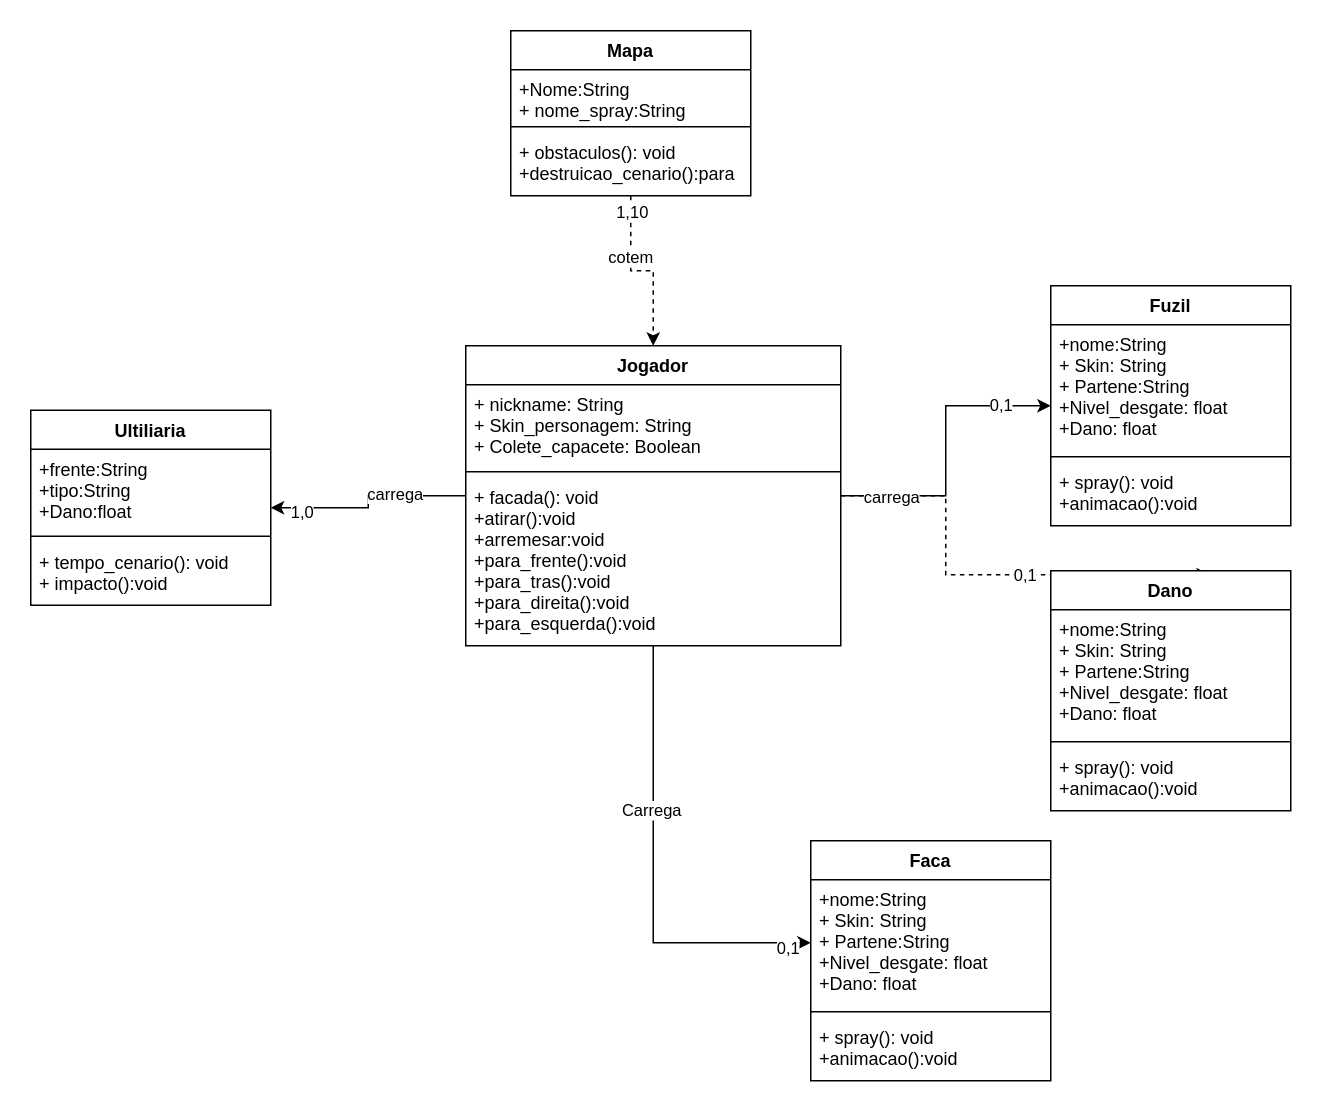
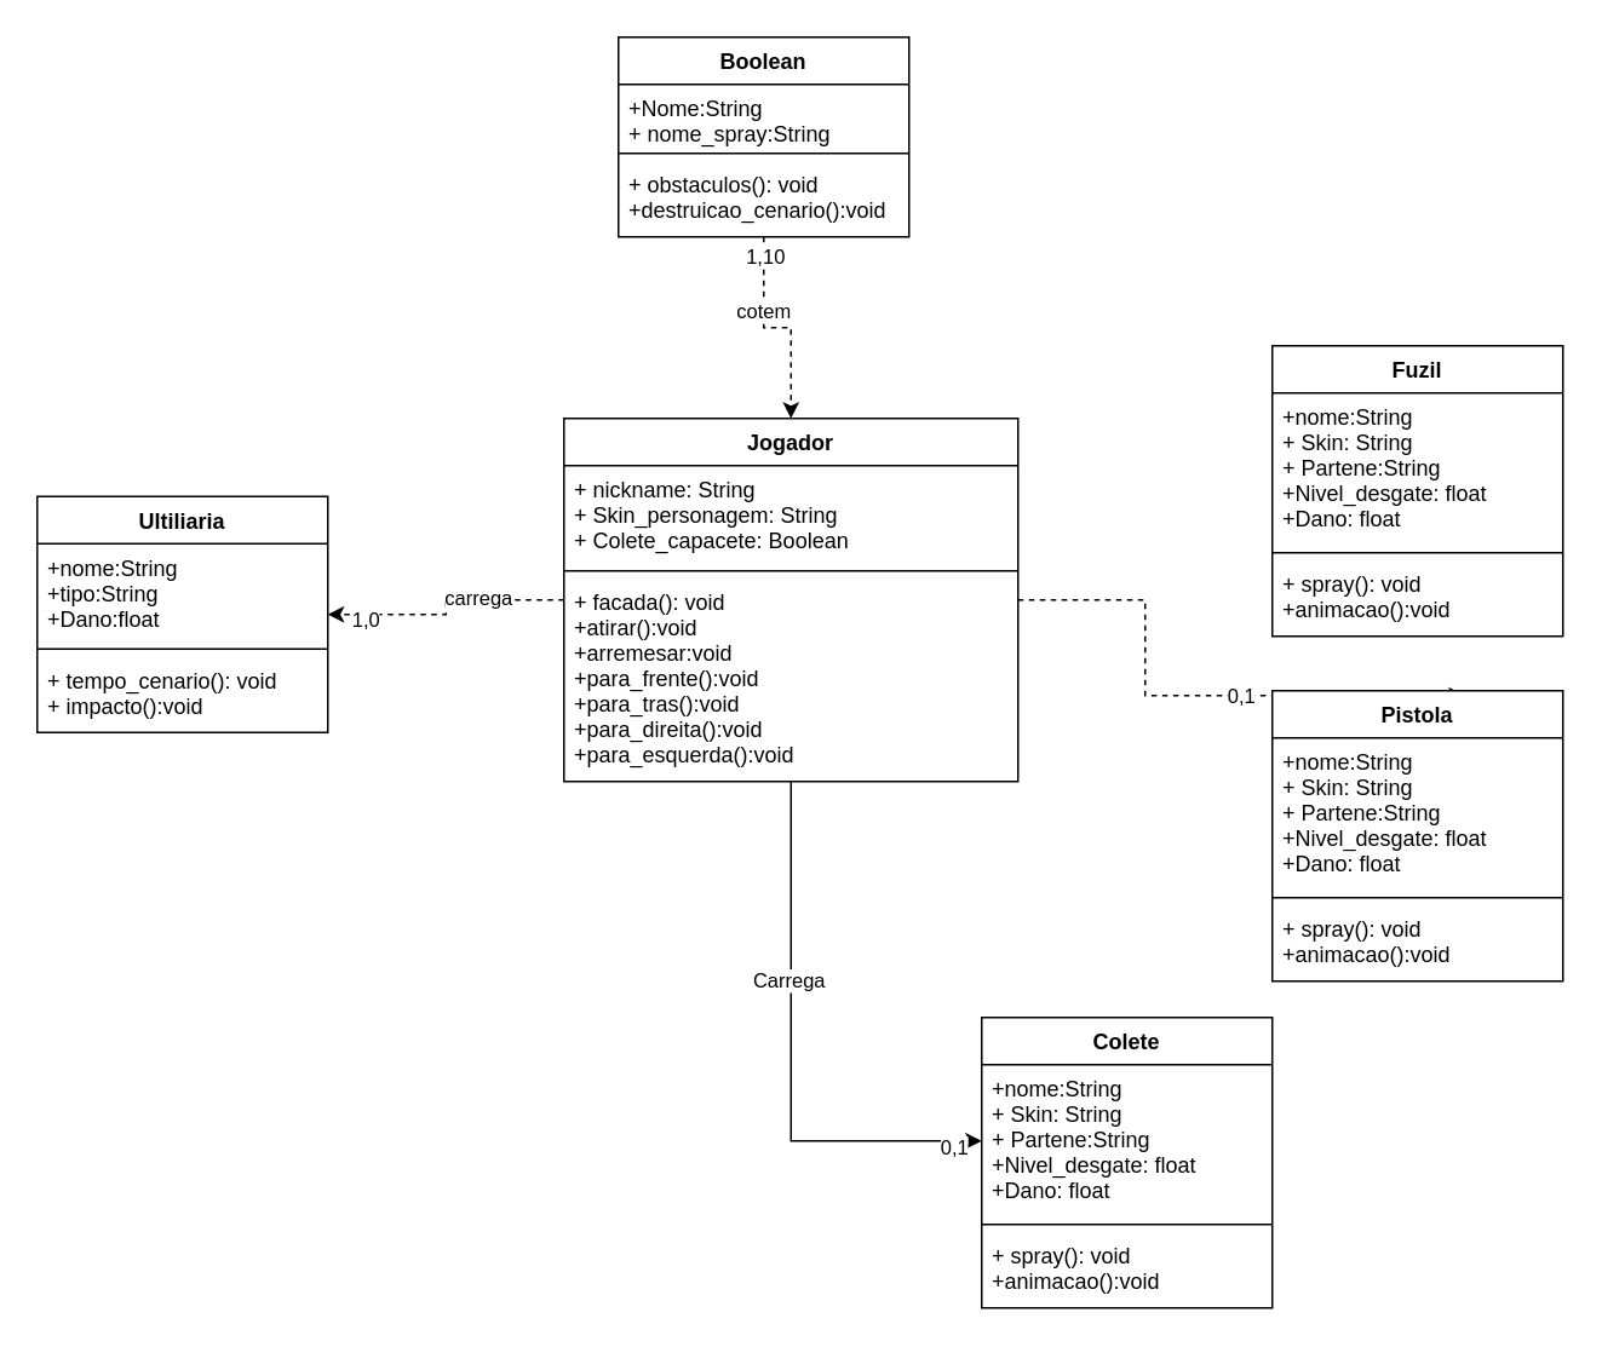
- <mxCell id="32" value="Mapa" style="swimlane;fontStyle=1;align=center;verticalAlign=top;childLayout=stackLayout;horizontal=1;startSize=26;horizontalStack=0;resizeParent=1;resizeParentMax=0;resizeLast=0;collapsible=1;marginBottom=0;" vertex="1" parent="1"><mxGeometry x="340" y="20" width="160" height="110" as="geometry" /></mxCell>
+ <mxCell id="32" value="Boolean" style="swimlane;fontStyle=1;align=center;verticalAlign=top;childLayout=stackLayout;horizontal=1;startSize=26;horizontalStack=0;resizeParent=1;resizeParentMax=0;resizeLast=0;collapsible=1;marginBottom=0;" vertex="1" parent="1"><mxGeometry x="340" y="20" width="160" height="110" as="geometry" /></mxCell>
- <mxCell id="35" value="+ obstaculos(): void&#10;+destruicao_cenario():para&#10;" style="text;strokeColor=none;fillColor=none;align=left;verticalAlign=top;spacingLeft=4;spacingRight=4;overflow=hidden;rotatable=0;points=[[0,0.5],[1,0.5]];portConstraint=eastwest;" vertex="1" parent="32"><mxGeometry y="68" width="160" height="42" as="geometry" /></mxCell>
+ <mxCell id="35" value="+ obstaculos(): void&#10;+destruicao_cenario():void&#10;" style="text;strokeColor=none;fillColor=none;align=left;verticalAlign=top;spacingLeft=4;spacingRight=4;overflow=hidden;rotatable=0;points=[[0,0.5],[1,0.5]];portConstraint=eastwest;" vertex="1" parent="32"><mxGeometry y="68" width="160" height="42" as="geometry" /></mxCell>
- <mxCell id="10" style="edgeStyle=orthogonalEdgeStyle;rounded=0;orthogonalLoop=1;jettySize=auto;html=1;" edge="1" parent="1" source="13" target="17"><mxGeometry relative="1" as="geometry" /></mxCell>
- <mxCell id="11" value="carrega" style="edgeLabel;html=1;align=center;verticalAlign=middle;resizable=0;points=[];" vertex="1" connectable="0" parent="10"><mxGeometry x="-0.54" y="-1" relative="1" as="geometry"><mxPoint x="-13" y="-1" as="offset" /></mxGeometry></mxCell>
- <mxCell id="12" value="0,1" style="edgeLabel;html=1;align=center;verticalAlign=middle;resizable=0;points=[];" vertex="1" connectable="0" parent="10"><mxGeometry x="0.431" y="1" relative="1" as="geometry"><mxPoint x="23" as="offset" /></mxGeometry></mxCell>
- <mxCell id="37" value="+frente:String&#10;+tipo:String&#10;+Dano:float" style="text;strokeColor=none;fillColor=none;align=left;verticalAlign=top;spacingLeft=4;spacingRight=4;overflow=hidden;rotatable=0;points=[[0,0.5],[1,0.5]];portConstraint=eastwest;" vertex="1" parent="36"><mxGeometry y="26" width="160" height="54" as="geometry" /></mxCell>
+ <mxCell id="37" value="+nome:String&#10;+tipo:String&#10;+Dano:float" style="text;strokeColor=none;fillColor=none;align=left;verticalAlign=top;spacingLeft=4;spacingRight=4;overflow=hidden;rotatable=0;points=[[0,0.5],[1,0.5]];portConstraint=eastwest;" vertex="1" parent="36"><mxGeometry y="26" width="160" height="54" as="geometry" /></mxCell>
- <mxCell id="7" style="edgeStyle=orthogonalEdgeStyle;rounded=0;orthogonalLoop=1;jettySize=auto;html=1;" edge="1" parent="1" source="13" target="36"><mxGeometry relative="1" as="geometry" /></mxCell>
+ <mxCell id="7" style="edgeStyle=orthogonalEdgeStyle;rounded=0;orthogonalLoop=1;jettySize=auto;html=1;dashed=1;" edge="1" parent="1" source="13" target="36"><mxGeometry relative="1" as="geometry" /></mxCell>
- <mxCell id="21" value="Dano" style="swimlane;fontStyle=1;align=center;verticalAlign=top;childLayout=stackLayout;horizontal=1;startSize=26;horizontalStack=0;resizeParent=1;resizeParentMax=0;resizeLast=0;collapsible=1;marginBottom=0;" vertex="1" parent="1"><mxGeometry x="700" y="380" width="160" height="160" as="geometry" /></mxCell>
+ <mxCell id="21" value="Pistola" style="swimlane;fontStyle=1;align=center;verticalAlign=top;childLayout=stackLayout;horizontal=1;startSize=26;horizontalStack=0;resizeParent=1;resizeParentMax=0;resizeLast=0;collapsible=1;marginBottom=0;" vertex="1" parent="1"><mxGeometry x="700" y="380" width="160" height="160" as="geometry" /></mxCell>
- <mxCell id="25" value="Faca" style="swimlane;fontStyle=1;align=center;verticalAlign=top;childLayout=stackLayout;horizontal=1;startSize=26;horizontalStack=0;resizeParent=1;resizeParentMax=0;resizeLast=0;collapsible=1;marginBottom=0;" vertex="1" parent="1"><mxGeometry x="540" y="560" width="160" height="160" as="geometry" /></mxCell>
+ <mxCell id="25" value="Colete" style="swimlane;fontStyle=1;align=center;verticalAlign=top;childLayout=stackLayout;horizontal=1;startSize=26;horizontalStack=0;resizeParent=1;resizeParentMax=0;resizeLast=0;collapsible=1;marginBottom=0;" vertex="1" parent="1"><mxGeometry x="540" y="560" width="160" height="160" as="geometry" /></mxCell>
